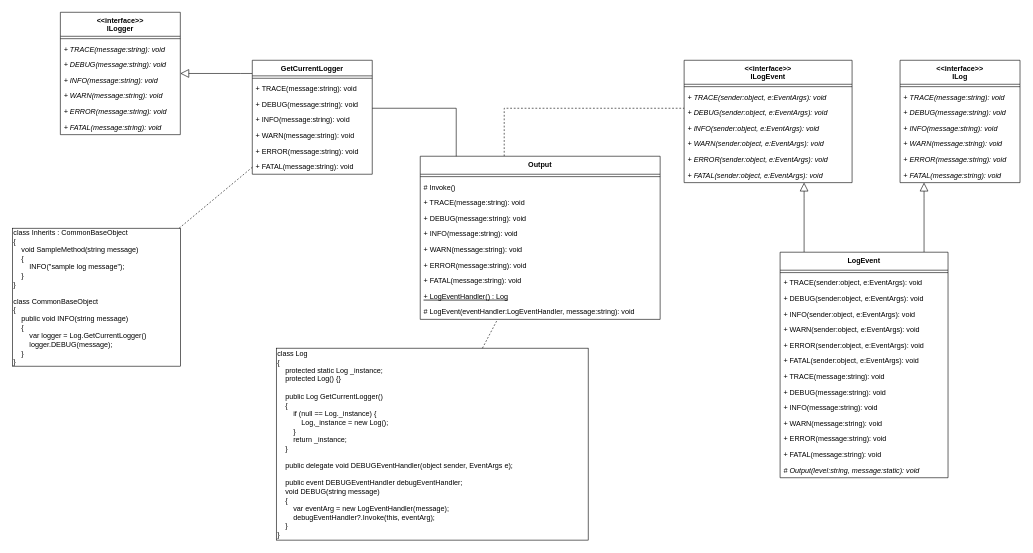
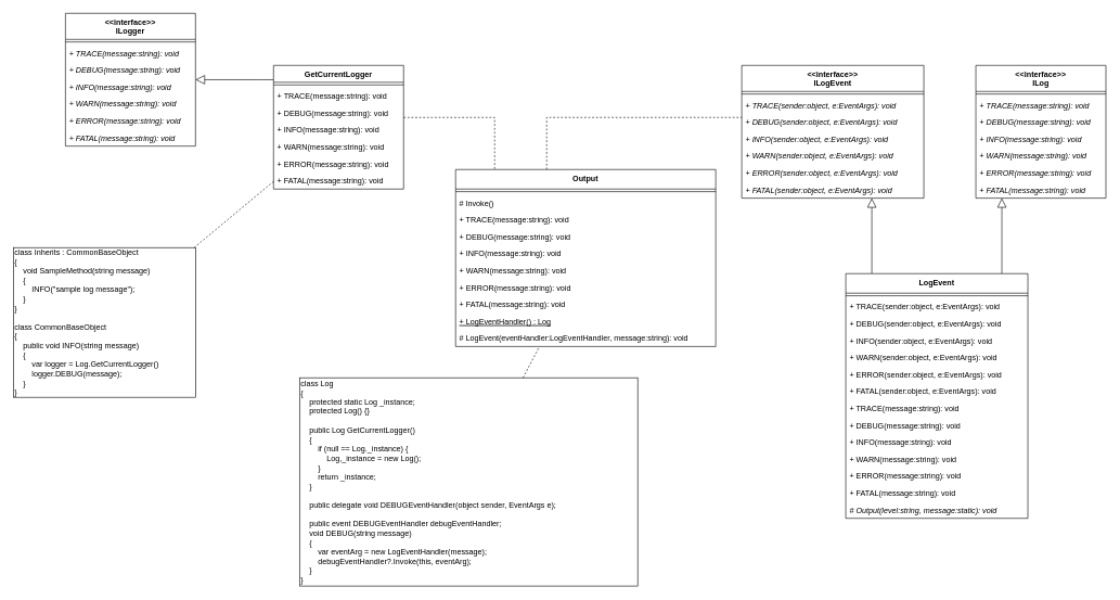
- <mxCell id="47" style="edgeStyle=orthogonalEdgeStyle;rounded=0;orthogonalLoop=1;jettySize=auto;html=1;dashed=0;startSize=10;endArrow=none;endFill=0;endSize=12;" parent="1" source="49" target="11" edge="1"><mxGeometry relative="1" as="geometry"><mxPoint x="510" y="120" as="targetPoint" /><Array as="points"><mxPoint x="760" y="180" /></Array></mxGeometry></mxCell>
+ <mxCell id="47" style="edgeStyle=orthogonalEdgeStyle;rounded=0;orthogonalLoop=1;jettySize=auto;html=1;dashed=1;startSize=10;endArrow=none;endFill=0;endSize=12;" parent="1" source="49" target="11" edge="1"><mxGeometry relative="1" as="geometry"><mxPoint x="510" y="120" as="targetPoint" /><Array as="points"><mxPoint x="760" y="180" /></Array></mxGeometry></mxCell>
